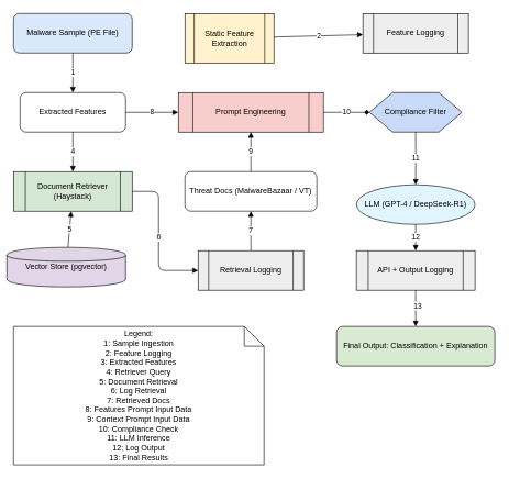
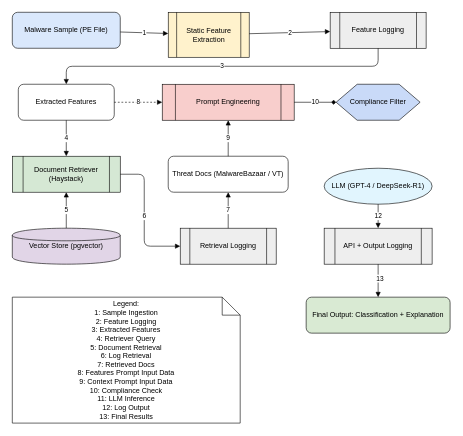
- <mxCell id="16" value="1" style="endArrow=block;html=1;" parent="1" source="2" target="5" edge="1"><mxGeometry relative="1" as="geometry" /></mxCell>
+ <mxCell id="16" value="1" style="endArrow=block;html=1;" parent="1" source="2" target="3" edge="1"><mxGeometry relative="1" as="geometry" /></mxCell>
+ <mxCell id="18" value="3" style="endArrow=block;html=1;" parent="1" source="4" target="5" edge="1"><mxGeometry relative="1" as="geometry"><Array as="points"><mxPoint x="630" y="110" /><mxPoint x="110" y="110" /></Array></mxGeometry></mxCell>
- <mxCell id="23" value="8" style="endArrow=block;html=1;" parent="1" source="5" target="10" edge="1"><mxGeometry relative="1" as="geometry" /></mxCell>
+ <mxCell id="23" value="8" style="endArrow=block;html=1;dashed=1;" parent="1" source="5" target="10" edge="1"><mxGeometry relative="1" as="geometry" /></mxCell>
- <mxCell id="26" value="11" style="endArrow=block;html=1;" parent="1" source="11" target="12" edge="1"><mxGeometry relative="1" as="geometry" /></mxCell>
- <mxCell id="6" value="Vector Store (pgvector)" style="shape=cylinder;whiteSpace=wrap;html=1;fillColor=#e1d5e7;" parent="1" vertex="1"><mxGeometry x="10" y="375" width="180" height="60" as="geometry" /></mxCell>
+ <mxCell id="6" value="Vector Store (pgvector)" style="shape=cylinder;whiteSpace=wrap;html=1;fillColor=#e1d5e7;" parent="1" vertex="1"><mxGeometry x="20" y="380" width="180" height="60" as="geometry" /></mxCell>
